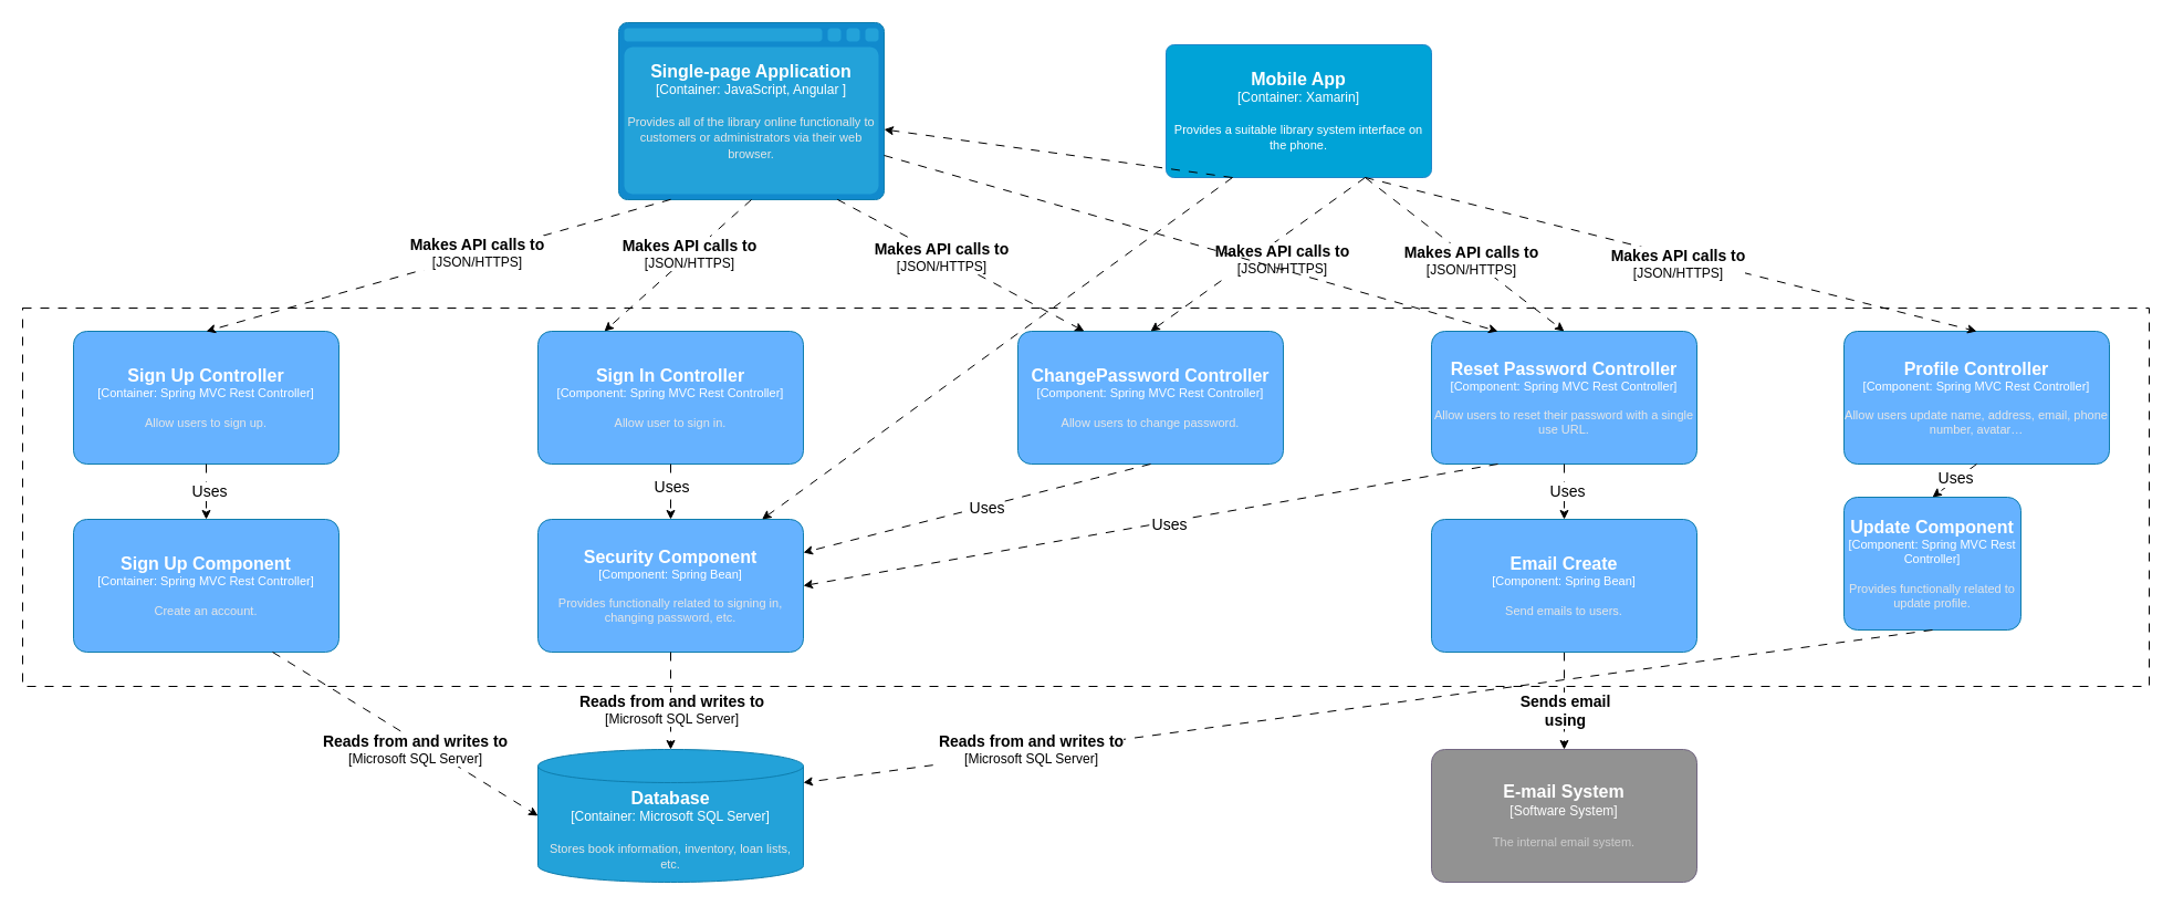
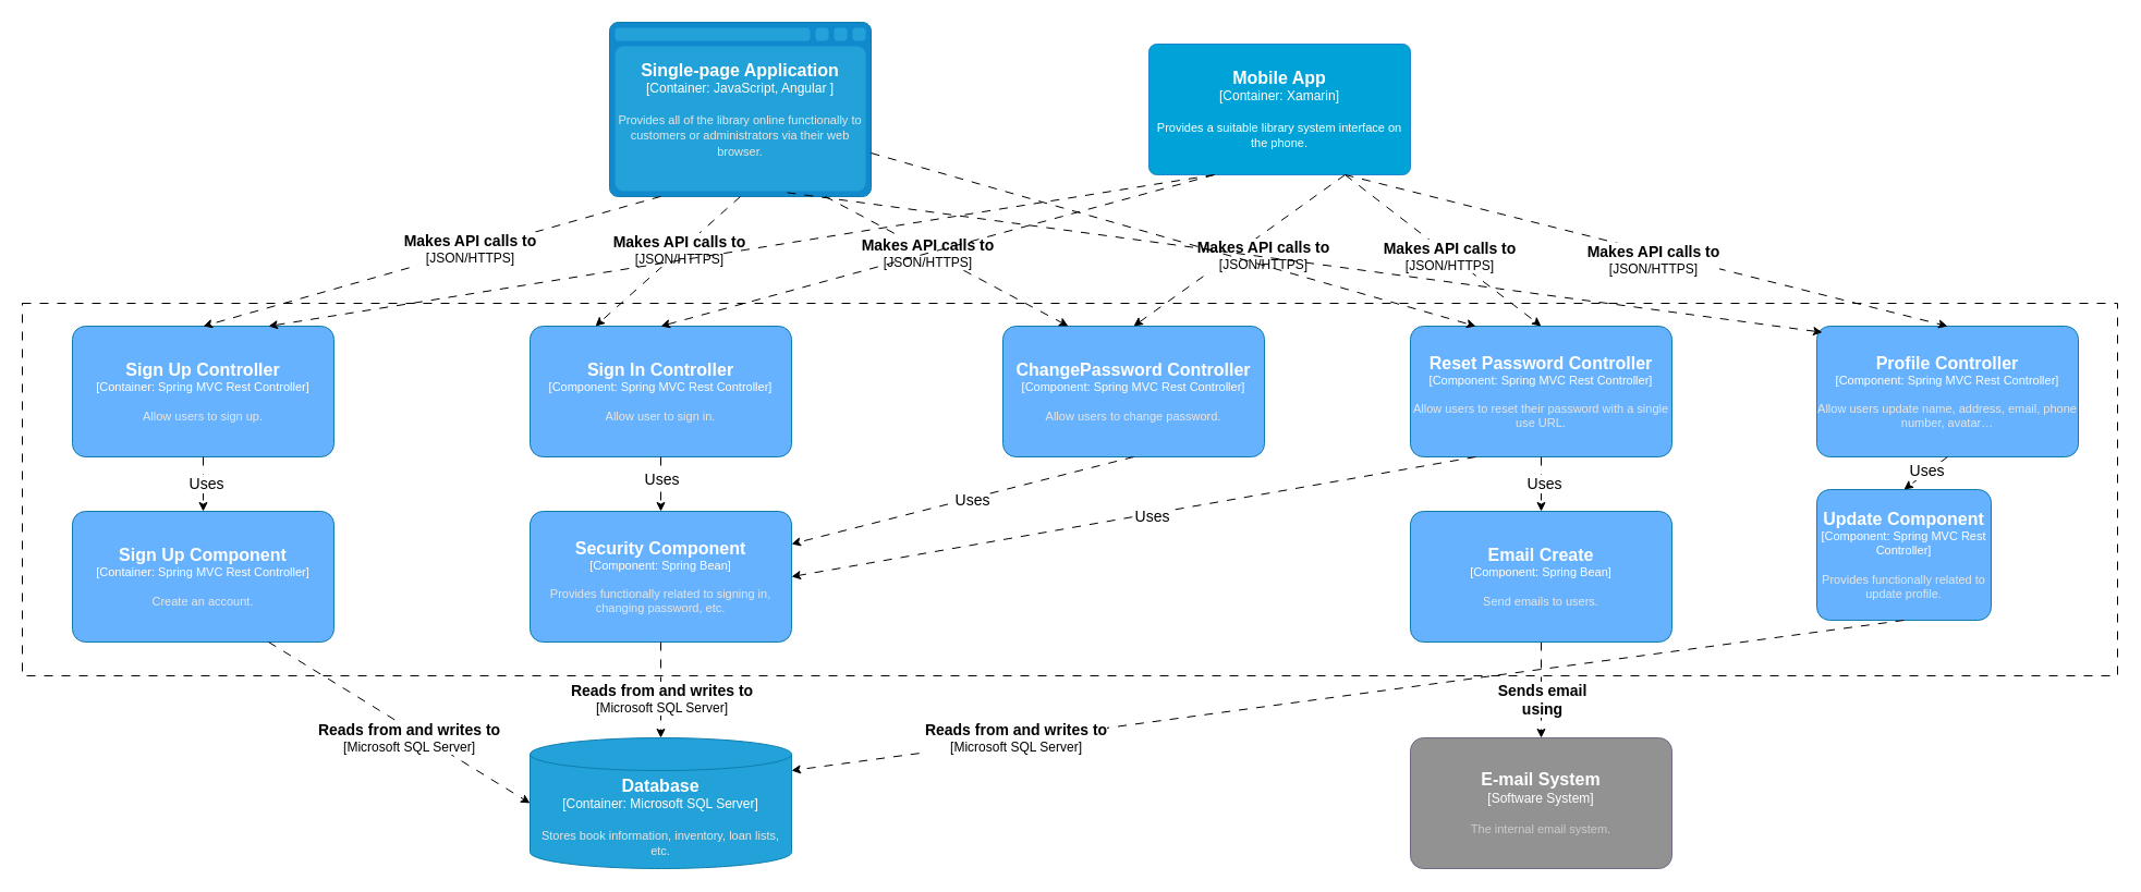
- <mxCell id="16" value="" style="endArrow=classic;html=1;rounded=0;exitX=0.25;exitY=1;exitDx=0;exitDy=0;exitPerimeter=0;dashed=1;dashPattern=8 8;" edge="1" parent="1" source="3" target="2"><mxGeometry width="50" height="50" relative="1" as="geometry"><mxPoint x="381" y="453" as="sourcePoint" /><mxPoint x="431" y="403" as="targetPoint" /></mxGeometry></mxCell>
+ <mxCell id="16" value="" style="endArrow=classic;html=1;rounded=0;exitX=0.25;exitY=1;exitDx=0;exitDy=0;exitPerimeter=0;entryX=0.75;entryY=0;entryDx=0;entryDy=0;entryPerimeter=0;dashed=1;dashPattern=8 8;" edge="1" parent="1" source="3" target="5"><mxGeometry width="50" height="50" relative="1" as="geometry"><mxPoint x="381" y="453" as="sourcePoint" /><mxPoint x="431" y="403" as="targetPoint" /></mxGeometry></mxCell>
+ <mxCell id="51" value="" style="endArrow=classic;html=1;rounded=0;exitX=0.679;exitY=0.977;exitDx=0;exitDy=0;exitPerimeter=0;entryX=0.021;entryY=0.047;entryDx=0;entryDy=0;entryPerimeter=0;dashed=1;dashPattern=8 8;" edge="1" parent="1" source="2" target="28"><mxGeometry width="50" height="50" relative="1" as="geometry"><mxPoint x="809" y="150" as="sourcePoint" /><mxPoint x="1364" y="309" as="targetPoint" /></mxGeometry></mxCell>
- <mxCell id="17" value="" style="endArrow=classic;html=1;rounded=0;exitX=0.25;exitY=1;exitDx=0;exitDy=0;exitPerimeter=0;dashed=1;dashPattern=8 8;" edge="1" parent="1" source="3" target="7"><mxGeometry width="50" height="50" relative="1" as="geometry"><mxPoint x="660" y="170" as="sourcePoint" /><mxPoint x="103" y="326" as="targetPoint" /></mxGeometry></mxCell>
+ <mxCell id="17" value="" style="endArrow=classic;html=1;rounded=0;exitX=0.25;exitY=1;exitDx=0;exitDy=0;exitPerimeter=0;entryX=0.5;entryY=0;entryDx=0;entryDy=0;entryPerimeter=0;dashed=1;dashPattern=8 8;" edge="1" parent="1" source="3" target="6"><mxGeometry width="50" height="50" relative="1" as="geometry"><mxPoint x="660" y="170" as="sourcePoint" /><mxPoint x="103" y="326" as="targetPoint" /></mxGeometry></mxCell>
